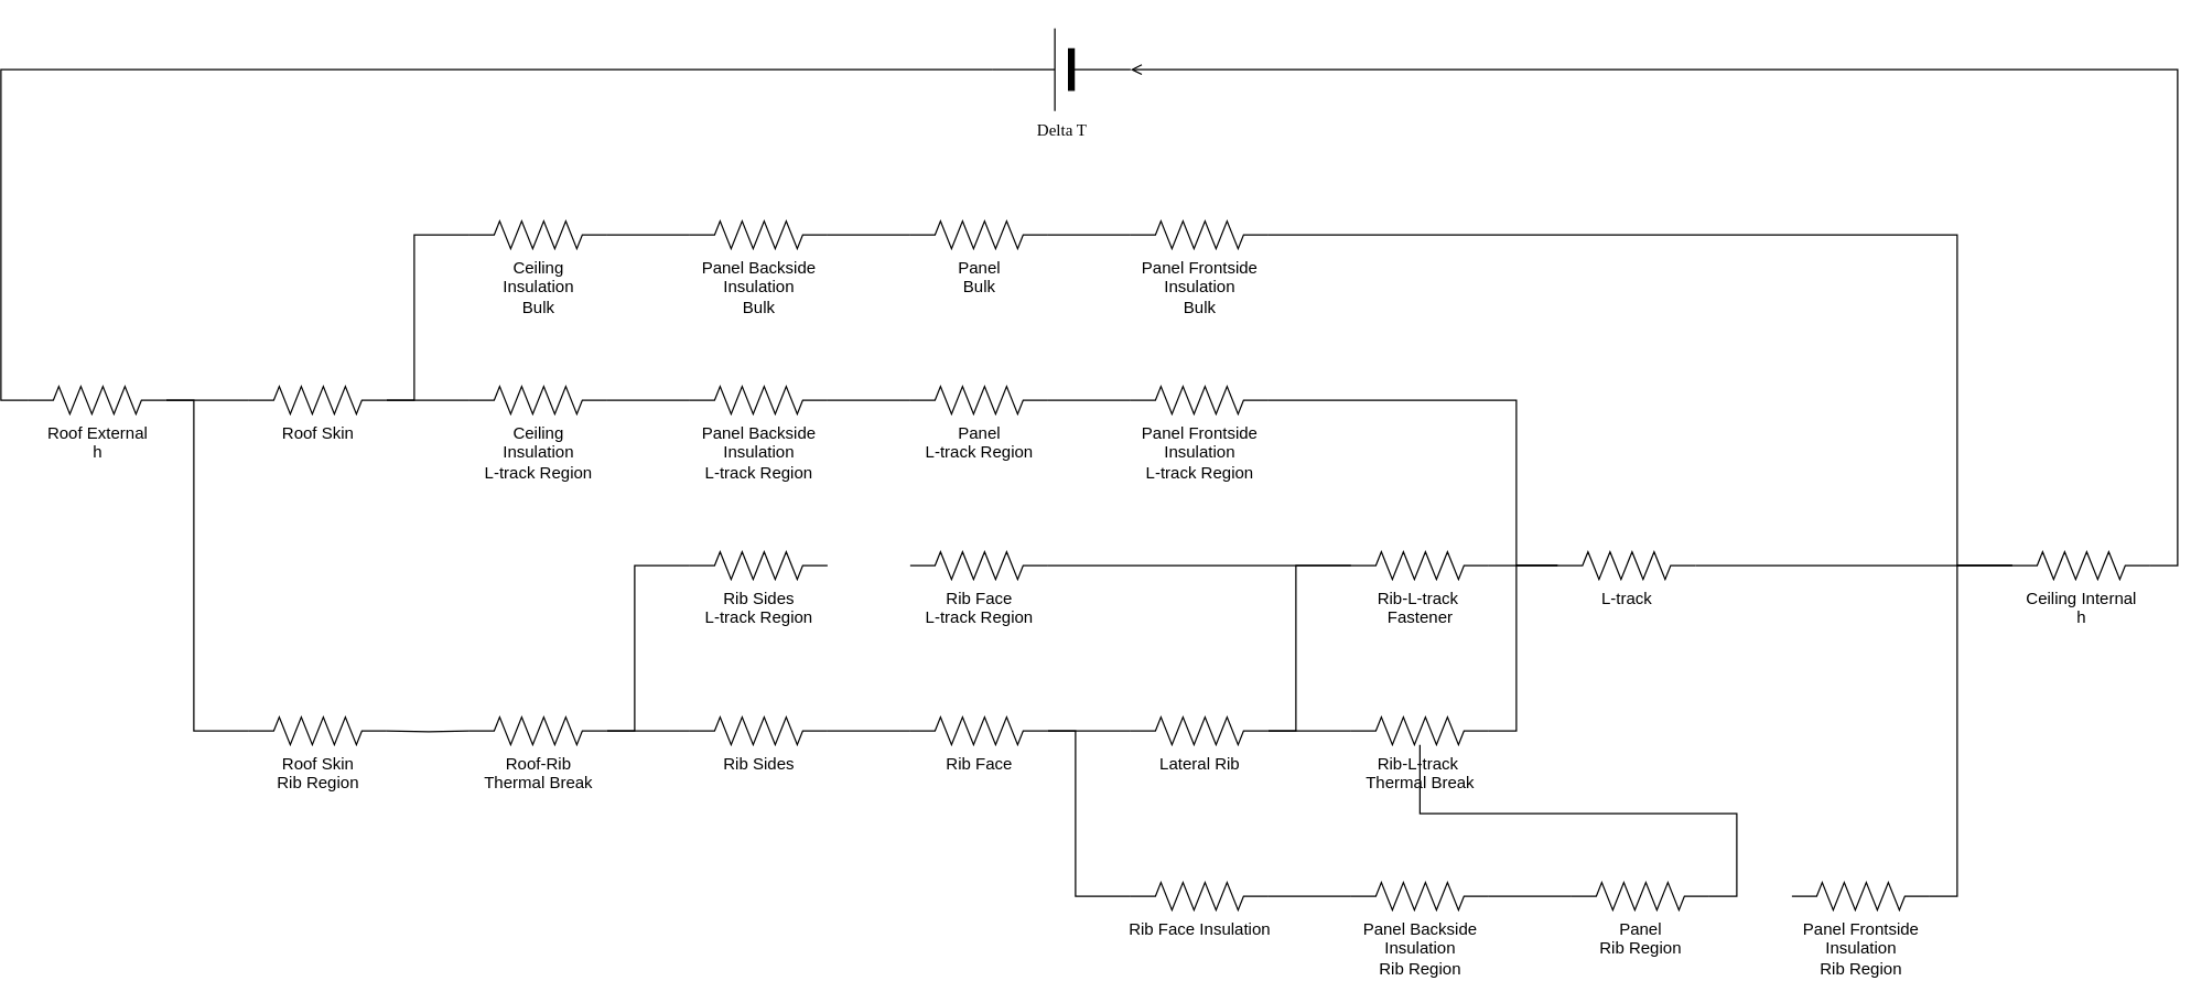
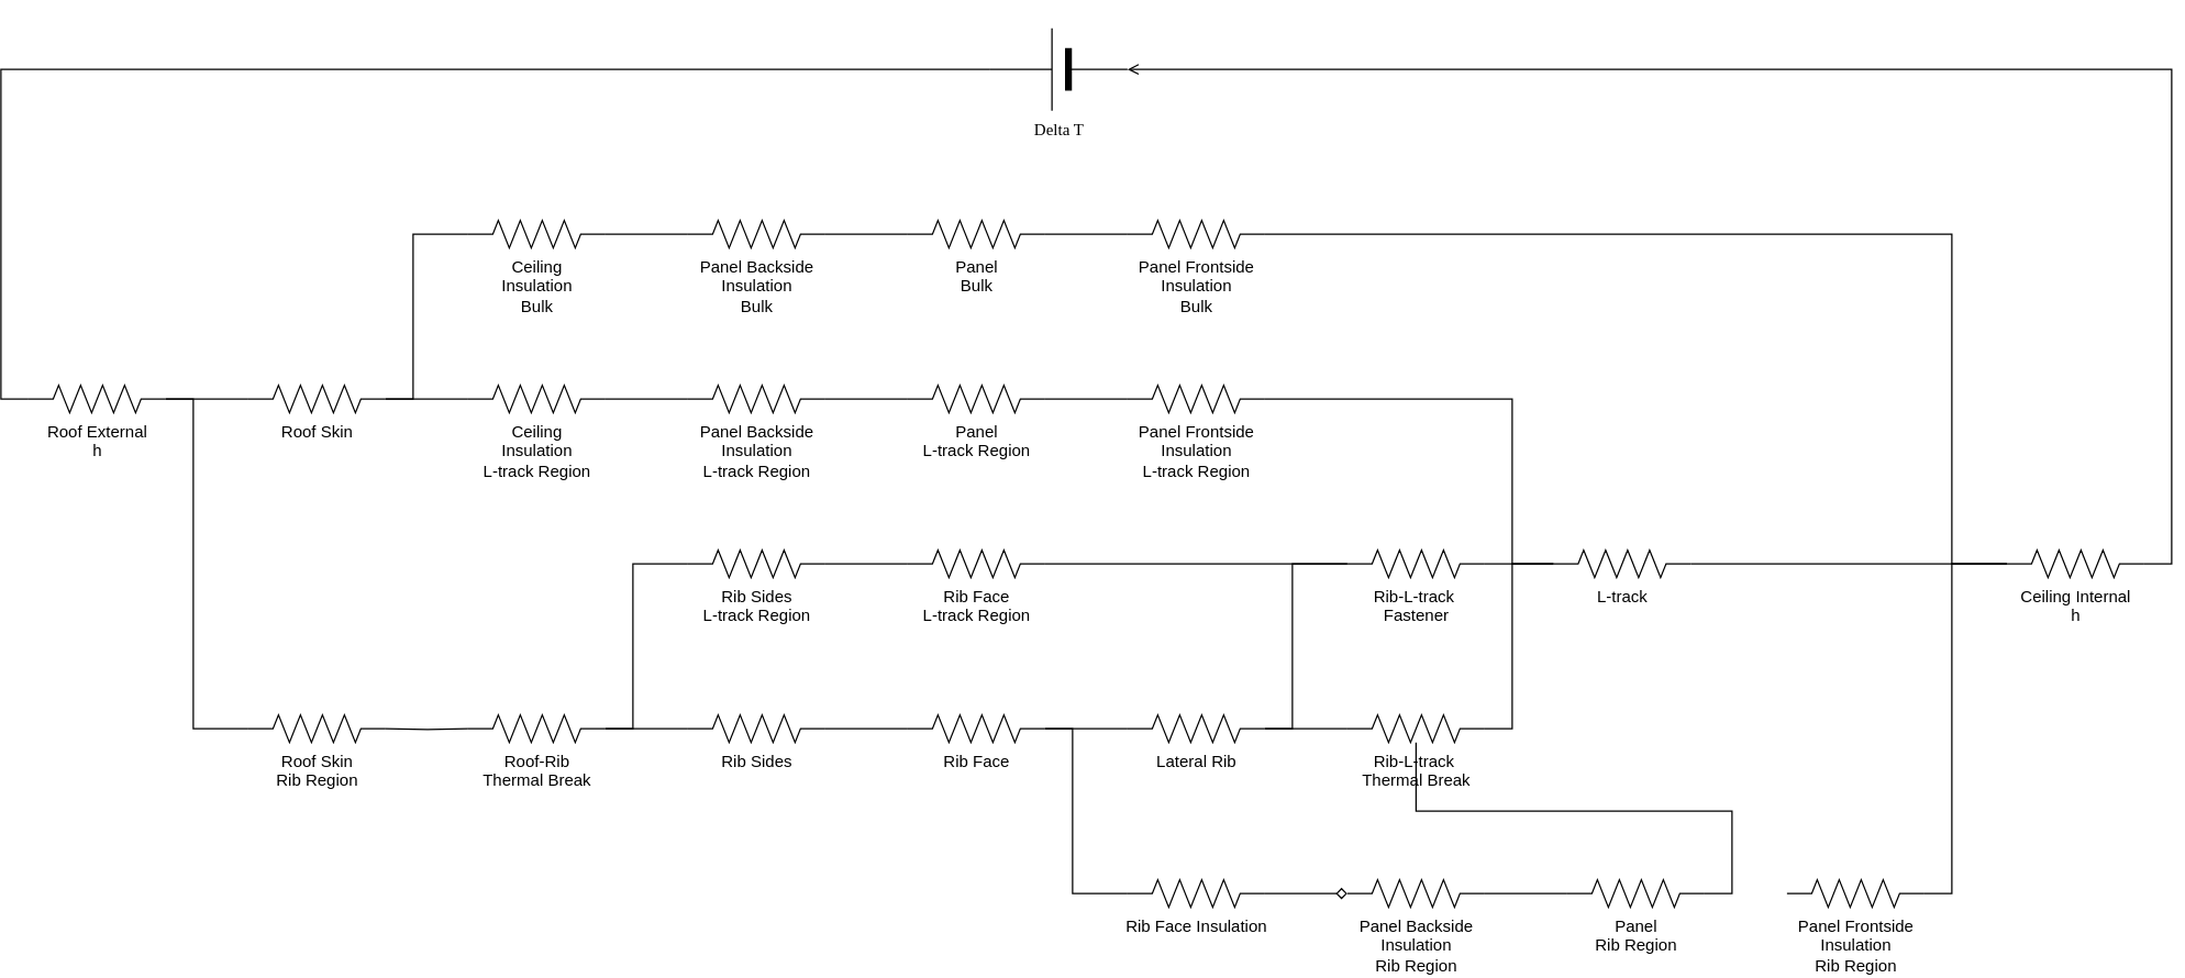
+ <mxCell id="47" style="edgeStyle=orthogonalEdgeStyle;rounded=0;orthogonalLoop=1;jettySize=auto;html=1;exitX=1;exitY=0.5;exitDx=0;exitDy=0;exitPerimeter=0;entryX=0;entryY=0.5;entryDx=0;entryDy=0;entryPerimeter=0;endArrow=none;endFill=0;" parent="1" source="48" target="46" edge="1"><mxGeometry relative="1" as="geometry" /></mxCell>
- <mxCell id="14" style="edgeStyle=orthogonalEdgeStyle;rounded=0;orthogonalLoop=1;jettySize=auto;html=1;exitX=1;exitY=0.5;exitDx=0;exitDy=0;exitPerimeter=0;entryX=0;entryY=0.5;entryDx=0;entryDy=0;entryPerimeter=0;endArrow=none;endFill=0;" parent="1" source="15" target="37" edge="1"><mxGeometry relative="1" as="geometry"><Array as="points"><mxPoint x="930" y="650" /><mxPoint x="930" y="650" /></Array></mxGeometry></mxCell>
+ <mxCell id="14" style="edgeStyle=orthogonalEdgeStyle;rounded=0;orthogonalLoop=1;jettySize=auto;html=1;exitX=1;exitY=0.5;exitDx=0;exitDy=0;exitPerimeter=0;entryX=0;entryY=0.5;entryDx=0;entryDy=0;entryPerimeter=0;endArrow=diamond;endFill=0;" parent="1" source="15" target="37" edge="1"><mxGeometry relative="1" as="geometry"><Array as="points"><mxPoint x="930" y="650" /><mxPoint x="930" y="650" /></Array></mxGeometry></mxCell>
